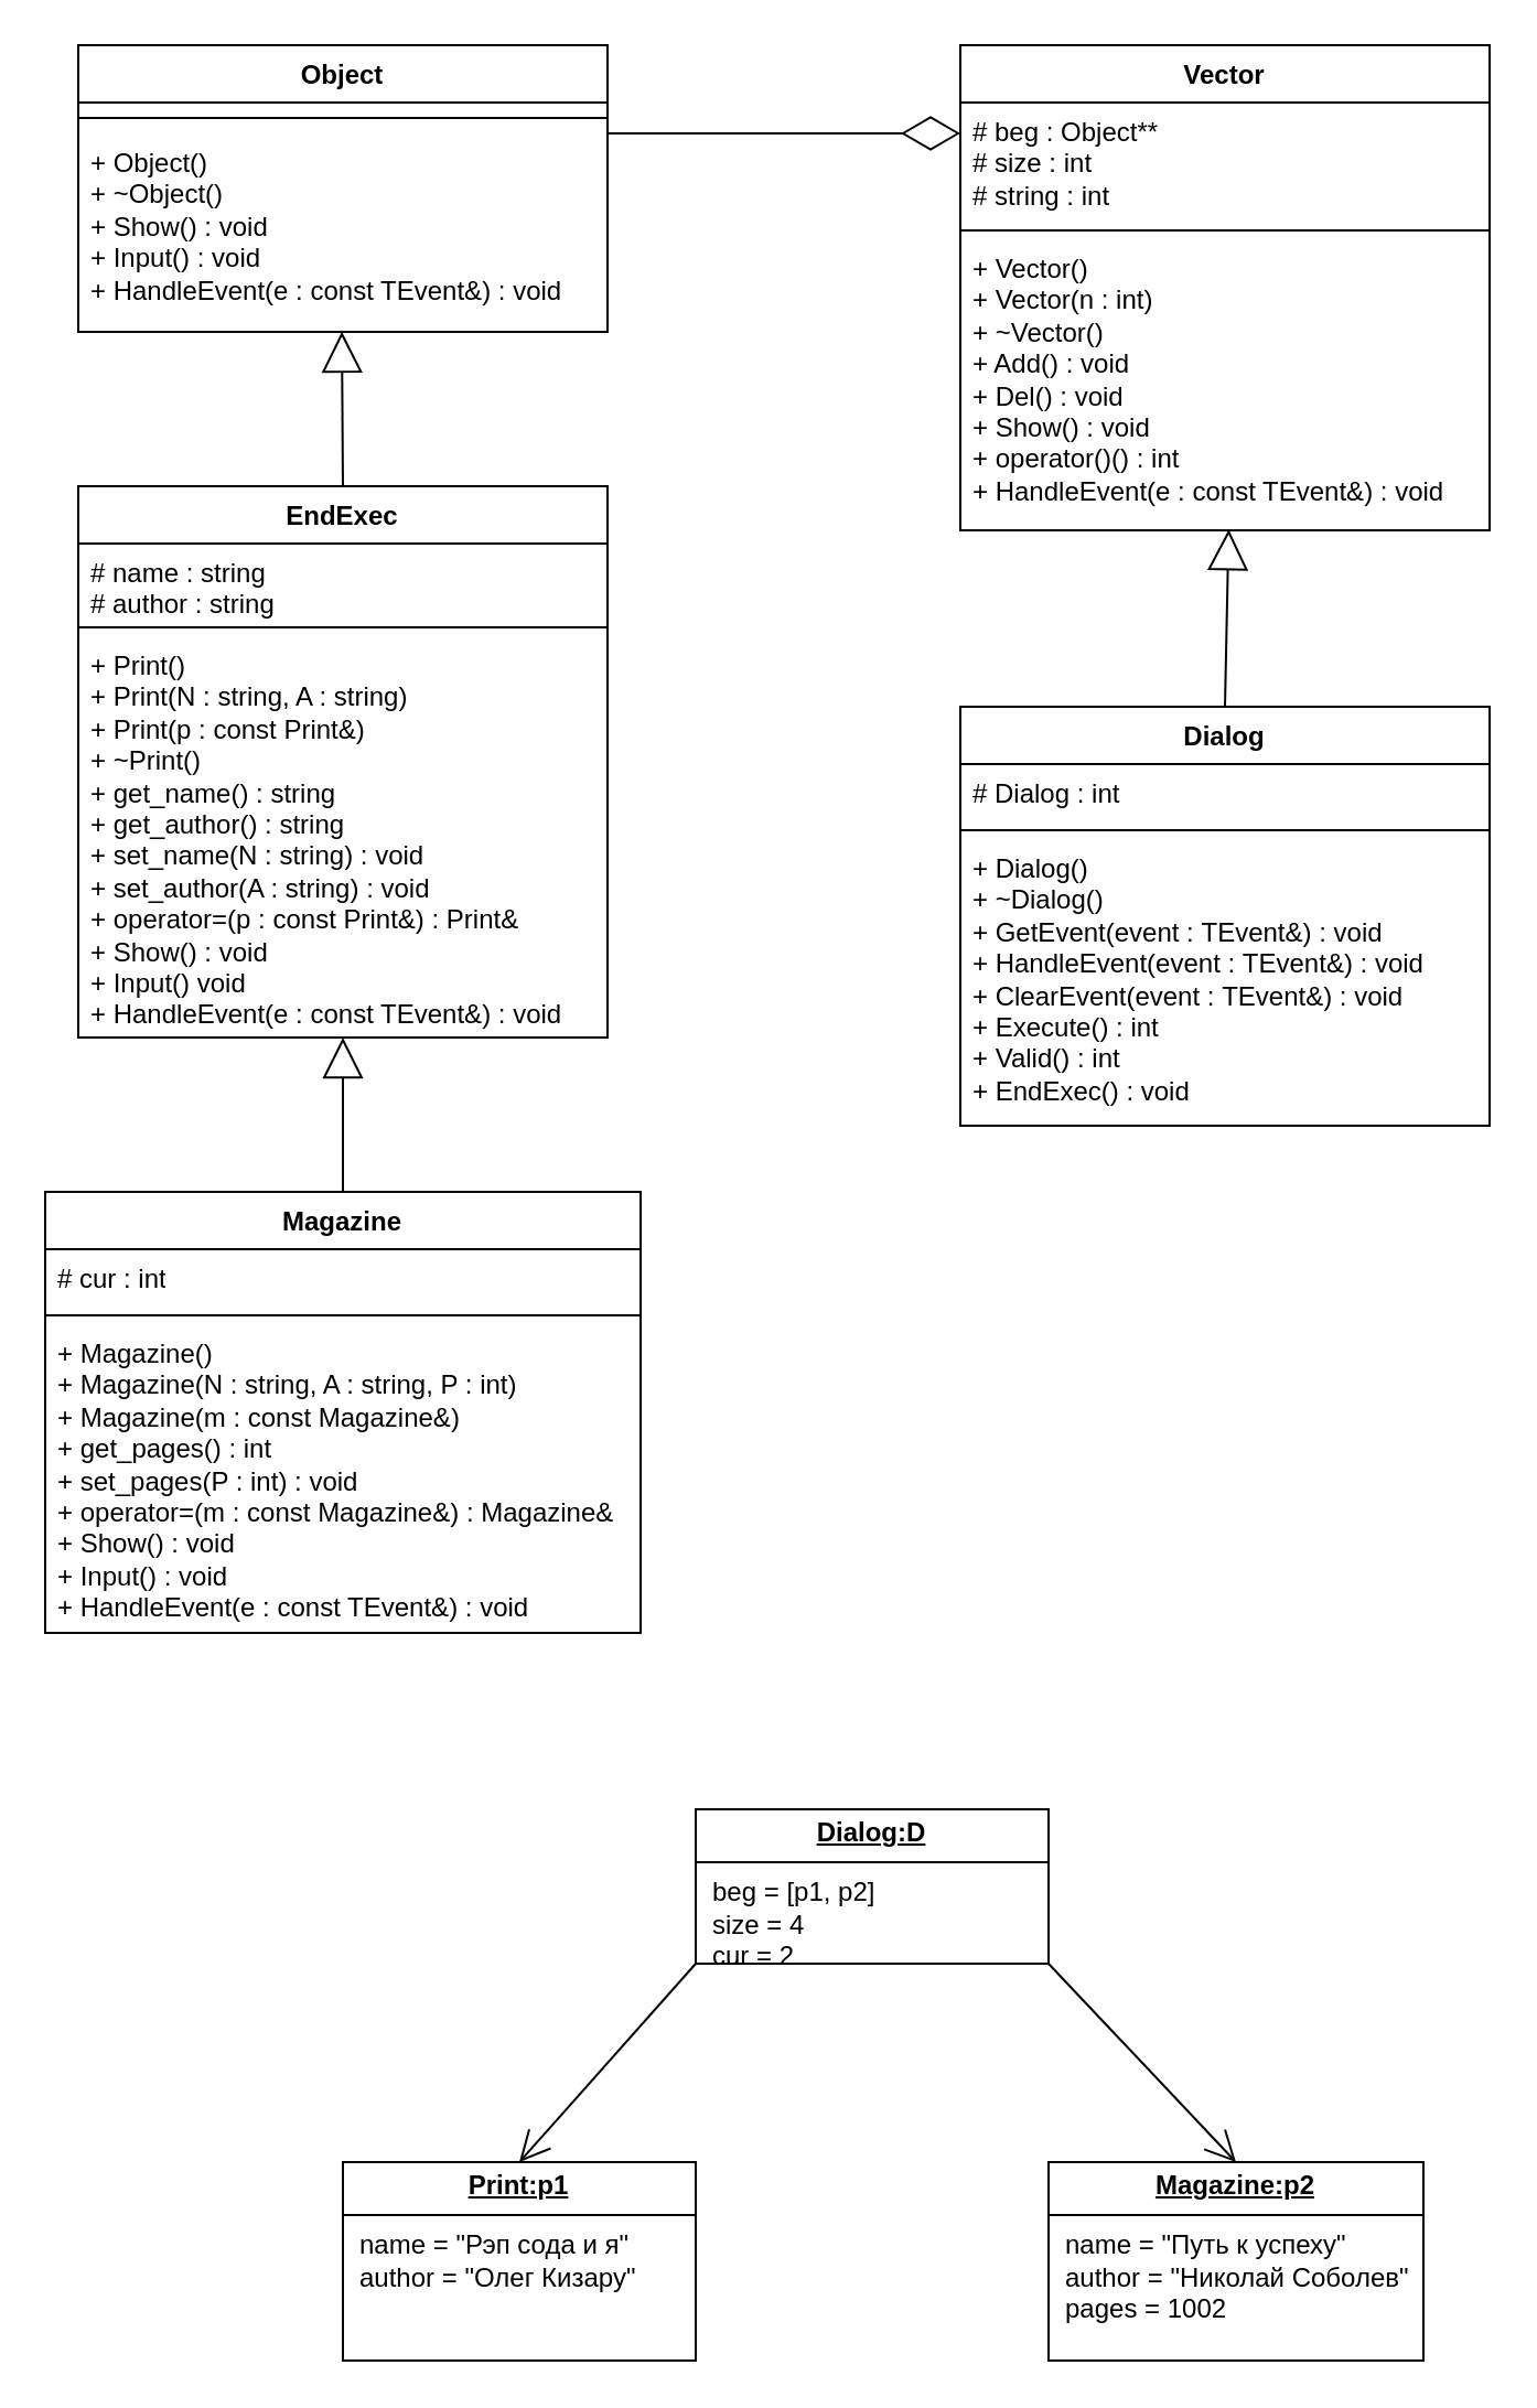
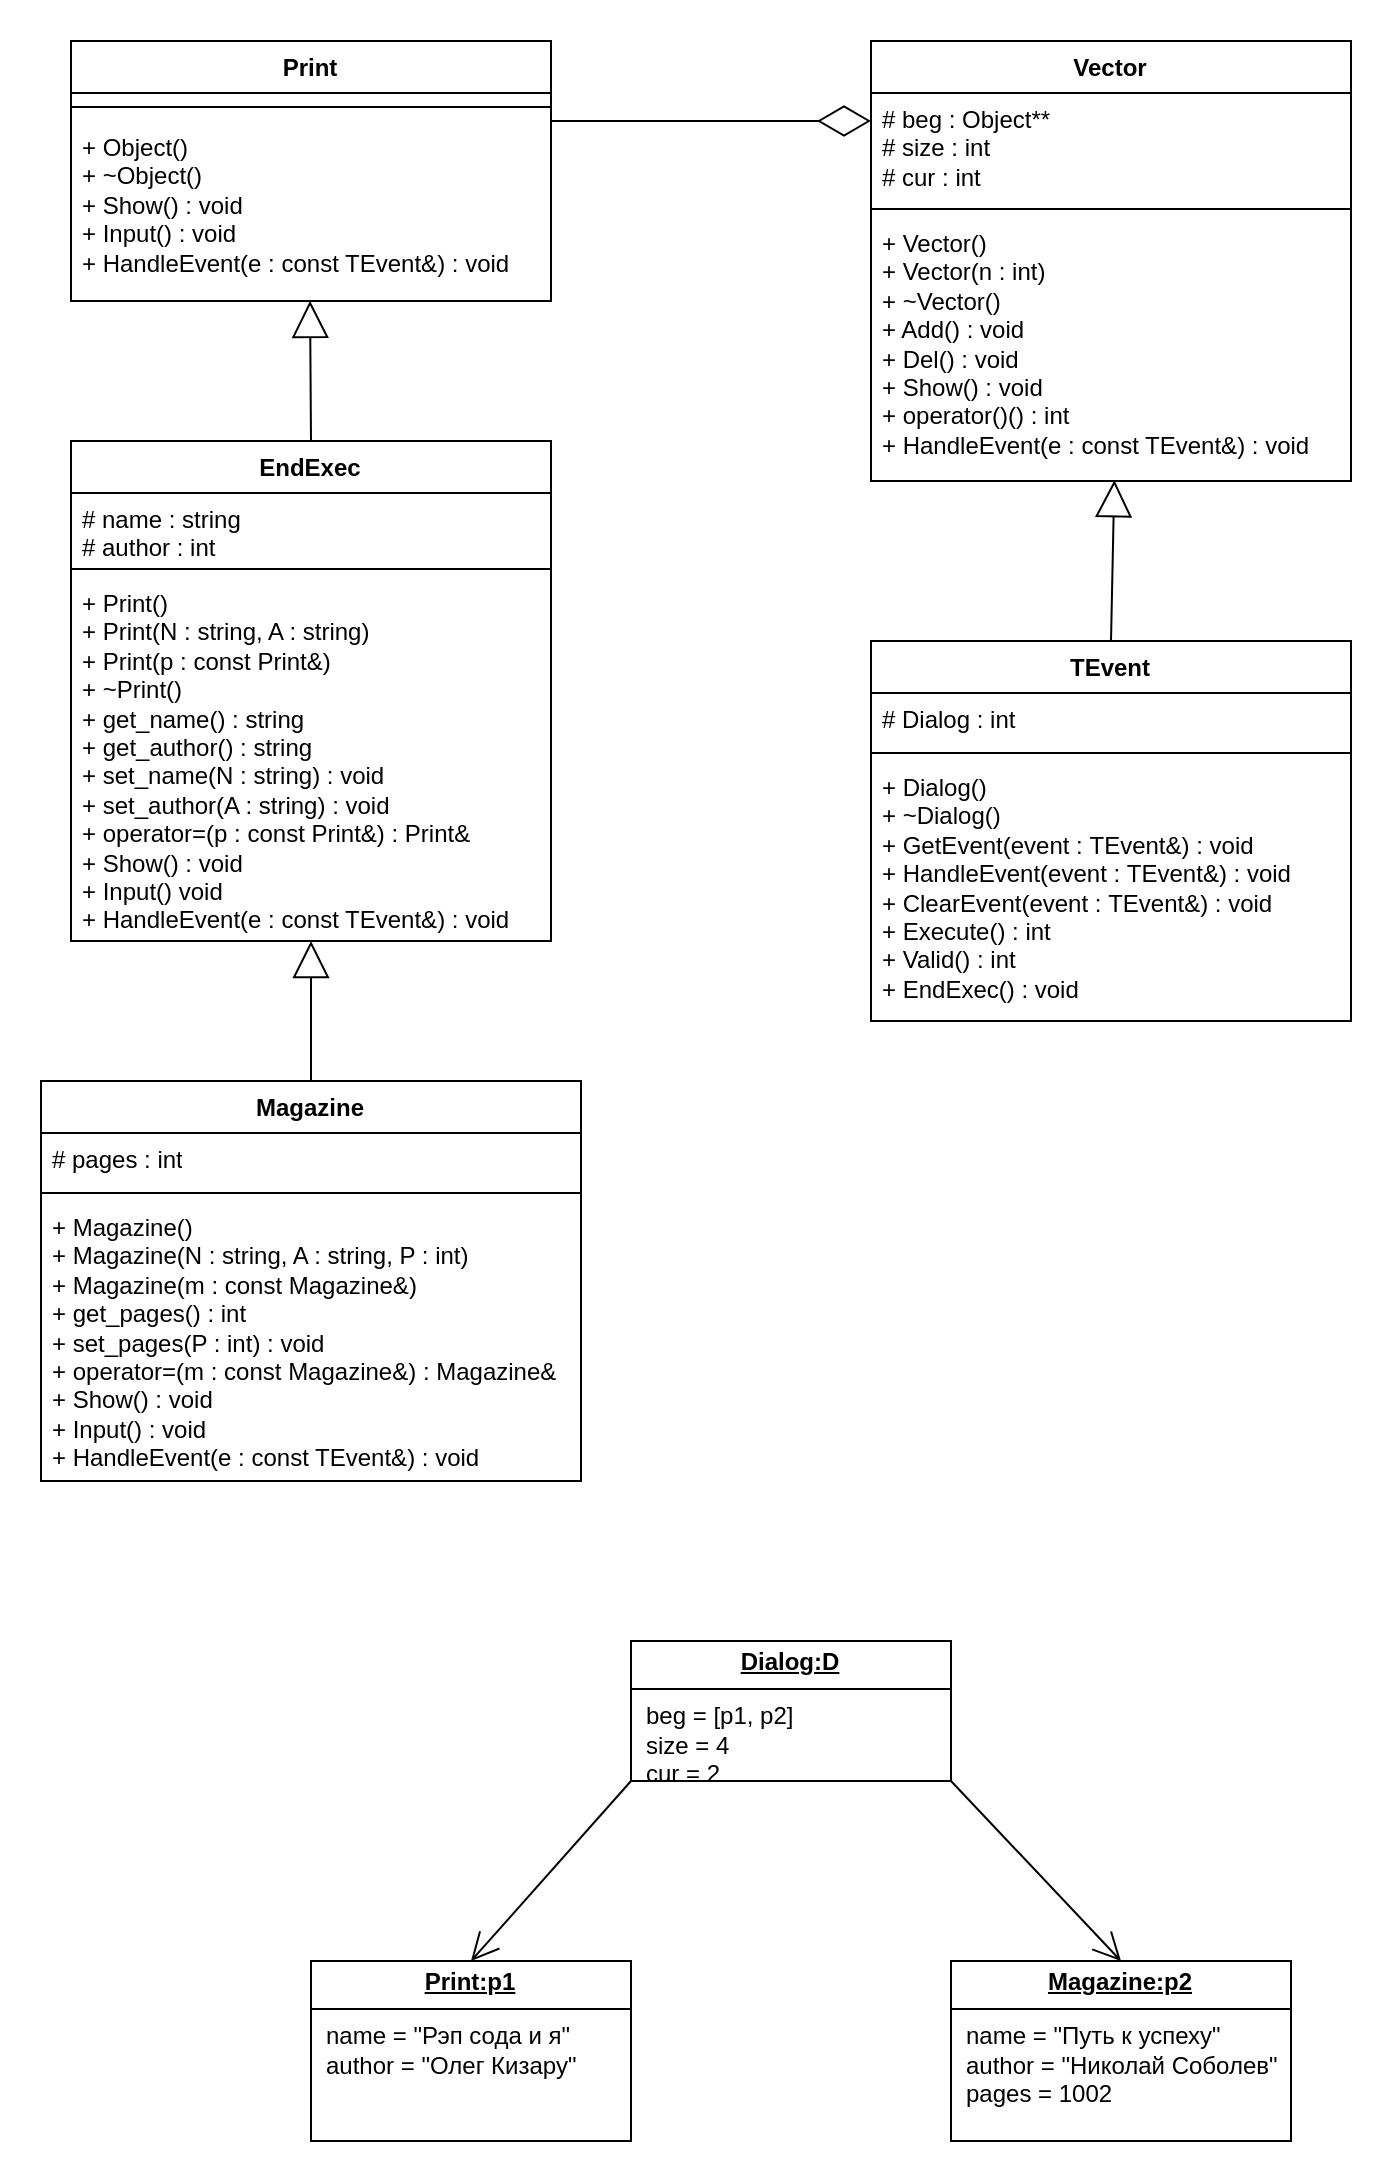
- <mxCell id="2" value="Object" style="swimlane;fontStyle=1;align=center;verticalAlign=top;childLayout=stackLayout;horizontal=1;startSize=26;horizontalStack=0;resizeParent=1;resizeParentMax=0;resizeLast=0;collapsible=1;marginBottom=0;whiteSpace=wrap;html=1;" parent="1" vertex="1"><mxGeometry x="35" y="20" width="240" height="130" as="geometry" /></mxCell>
+ <mxCell id="2" value="Print" style="swimlane;fontStyle=1;align=center;verticalAlign=top;childLayout=stackLayout;horizontal=1;startSize=26;horizontalStack=0;resizeParent=1;resizeParentMax=0;resizeLast=0;collapsible=1;marginBottom=0;whiteSpace=wrap;html=1;" parent="1" vertex="1"><mxGeometry x="35" y="20" width="240" height="130" as="geometry" /></mxCell>
- <mxCell id="16" value="&lt;div&gt;# beg :&amp;nbsp;&lt;span style=&quot;background-color: initial;&quot;&gt;Object**&lt;/span&gt;&lt;span style=&quot;background-color: initial;&quot;&gt;&amp;nbsp;&lt;/span&gt;&lt;/div&gt;&lt;div&gt;# size :&amp;nbsp;&lt;span style=&quot;background-color: initial;&quot;&gt;int&lt;/span&gt;&lt;span style=&quot;background-color: initial;&quot;&gt;&amp;nbsp;&lt;/span&gt;&lt;/div&gt;&lt;div&gt;# string :&amp;nbsp;&lt;span style=&quot;background-color: initial;&quot;&gt;int&lt;/span&gt;&lt;span style=&quot;background-color: initial;&quot;&gt;&amp;nbsp;&lt;/span&gt;&lt;/div&gt;" style="text;strokeColor=none;fillColor=none;align=left;verticalAlign=top;spacingLeft=4;spacingRight=4;overflow=hidden;rotatable=0;points=[[0,0.5],[1,0.5]];portConstraint=eastwest;whiteSpace=wrap;html=1;" parent="15" vertex="1"><mxGeometry y="26" width="240" height="54" as="geometry" /></mxCell>
+ <mxCell id="16" value="&lt;div&gt;# beg :&amp;nbsp;&lt;span style=&quot;background-color: initial;&quot;&gt;Object**&lt;/span&gt;&lt;span style=&quot;background-color: initial;&quot;&gt;&amp;nbsp;&lt;/span&gt;&lt;/div&gt;&lt;div&gt;# size :&amp;nbsp;&lt;span style=&quot;background-color: initial;&quot;&gt;int&lt;/span&gt;&lt;span style=&quot;background-color: initial;&quot;&gt;&amp;nbsp;&lt;/span&gt;&lt;/div&gt;&lt;div&gt;# cur :&amp;nbsp;&lt;span style=&quot;background-color: initial;&quot;&gt;int&lt;/span&gt;&lt;span style=&quot;background-color: initial;&quot;&gt;&amp;nbsp;&lt;/span&gt;&lt;/div&gt;" style="text;strokeColor=none;fillColor=none;align=left;verticalAlign=top;spacingLeft=4;spacingRight=4;overflow=hidden;rotatable=0;points=[[0,0.5],[1,0.5]];portConstraint=eastwest;whiteSpace=wrap;html=1;" parent="15" vertex="1"><mxGeometry y="26" width="240" height="54" as="geometry" /></mxCell>
- <mxCell id="6" value="&lt;div&gt;# name :&amp;nbsp;&lt;span style=&quot;background-color: initial;&quot;&gt;string&lt;/span&gt;&lt;span style=&quot;background-color: initial;&quot;&gt;&amp;nbsp;&lt;/span&gt;&lt;/div&gt;&lt;div&gt;# author :&amp;nbsp;&lt;span style=&quot;background-color: initial;&quot;&gt;string&lt;/span&gt;&lt;span style=&quot;background-color: initial;&quot;&gt;&amp;nbsp;&lt;/span&gt;&lt;/div&gt;" style="text;strokeColor=none;fillColor=none;align=left;verticalAlign=top;spacingLeft=4;spacingRight=4;overflow=hidden;rotatable=0;points=[[0,0.5],[1,0.5]];portConstraint=eastwest;whiteSpace=wrap;html=1;" parent="5" vertex="1"><mxGeometry y="26" width="240" height="34" as="geometry" /></mxCell>
+ <mxCell id="6" value="&lt;div&gt;# name :&amp;nbsp;&lt;span style=&quot;background-color: initial;&quot;&gt;string&lt;/span&gt;&lt;span style=&quot;background-color: initial;&quot;&gt;&amp;nbsp;&lt;/span&gt;&lt;/div&gt;&lt;div&gt;# author :&amp;nbsp;&lt;span style=&quot;background-color: initial;&quot;&gt;int&lt;/span&gt;&lt;span style=&quot;background-color: initial;&quot;&gt;&amp;nbsp;&lt;/span&gt;&lt;/div&gt;" style="text;strokeColor=none;fillColor=none;align=left;verticalAlign=top;spacingLeft=4;spacingRight=4;overflow=hidden;rotatable=0;points=[[0,0.5],[1,0.5]];portConstraint=eastwest;whiteSpace=wrap;html=1;" parent="5" vertex="1"><mxGeometry y="26" width="240" height="34" as="geometry" /></mxCell>
- <mxCell id="19" value="Dialog" style="swimlane;fontStyle=1;align=center;verticalAlign=top;childLayout=stackLayout;horizontal=1;startSize=26;horizontalStack=0;resizeParent=1;resizeParentMax=0;resizeLast=0;collapsible=1;marginBottom=0;whiteSpace=wrap;html=1;" parent="1" vertex="1"><mxGeometry x="435" y="320" width="240" height="190" as="geometry" /></mxCell>
+ <mxCell id="19" value="TEvent" style="swimlane;fontStyle=1;align=center;verticalAlign=top;childLayout=stackLayout;horizontal=1;startSize=26;horizontalStack=0;resizeParent=1;resizeParentMax=0;resizeLast=0;collapsible=1;marginBottom=0;whiteSpace=wrap;html=1;" parent="1" vertex="1"><mxGeometry x="435" y="320" width="240" height="190" as="geometry" /></mxCell>
- <mxCell id="10" value="# cur : int" style="text;strokeColor=none;fillColor=none;align=left;verticalAlign=top;spacingLeft=4;spacingRight=4;overflow=hidden;rotatable=0;points=[[0,0.5],[1,0.5]];portConstraint=eastwest;whiteSpace=wrap;html=1;" parent="9" vertex="1"><mxGeometry y="26" width="270" height="26" as="geometry" /></mxCell>
+ <mxCell id="10" value="# pages : int" style="text;strokeColor=none;fillColor=none;align=left;verticalAlign=top;spacingLeft=4;spacingRight=4;overflow=hidden;rotatable=0;points=[[0,0.5],[1,0.5]];portConstraint=eastwest;whiteSpace=wrap;html=1;" parent="9" vertex="1"><mxGeometry y="26" width="270" height="26" as="geometry" /></mxCell>
